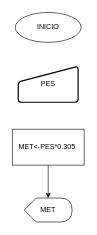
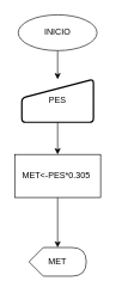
+ <mxCell id="2" value="" style="edgeStyle=orthogonalEdgeStyle;rounded=0;orthogonalLoop=1;jettySize=auto;html=1;" edge="1" parent="1" source="3" target="8"><mxGeometry relative="1" as="geometry" /></mxCell>
+ <mxCell id="7" value="" style="edgeStyle=orthogonalEdgeStyle;rounded=0;orthogonalLoop=1;jettySize=auto;html=1;" edge="1" parent="1" source="8" target="5"><mxGeometry relative="1" as="geometry" /></mxCell>
- <mxCell id="6" value="MET" style="shape=display;whiteSpace=wrap;html=1;" parent="1" vertex="1"><mxGeometry x="40" y="330" width="80" height="40" as="geometry" /></mxCell>
+ <mxCell id="6" value="MET" style="shape=display;whiteSpace=wrap;html=1;" parent="1" vertex="1"><mxGeometry x="40" y="345" width="80" height="40" as="geometry" /></mxCell>
